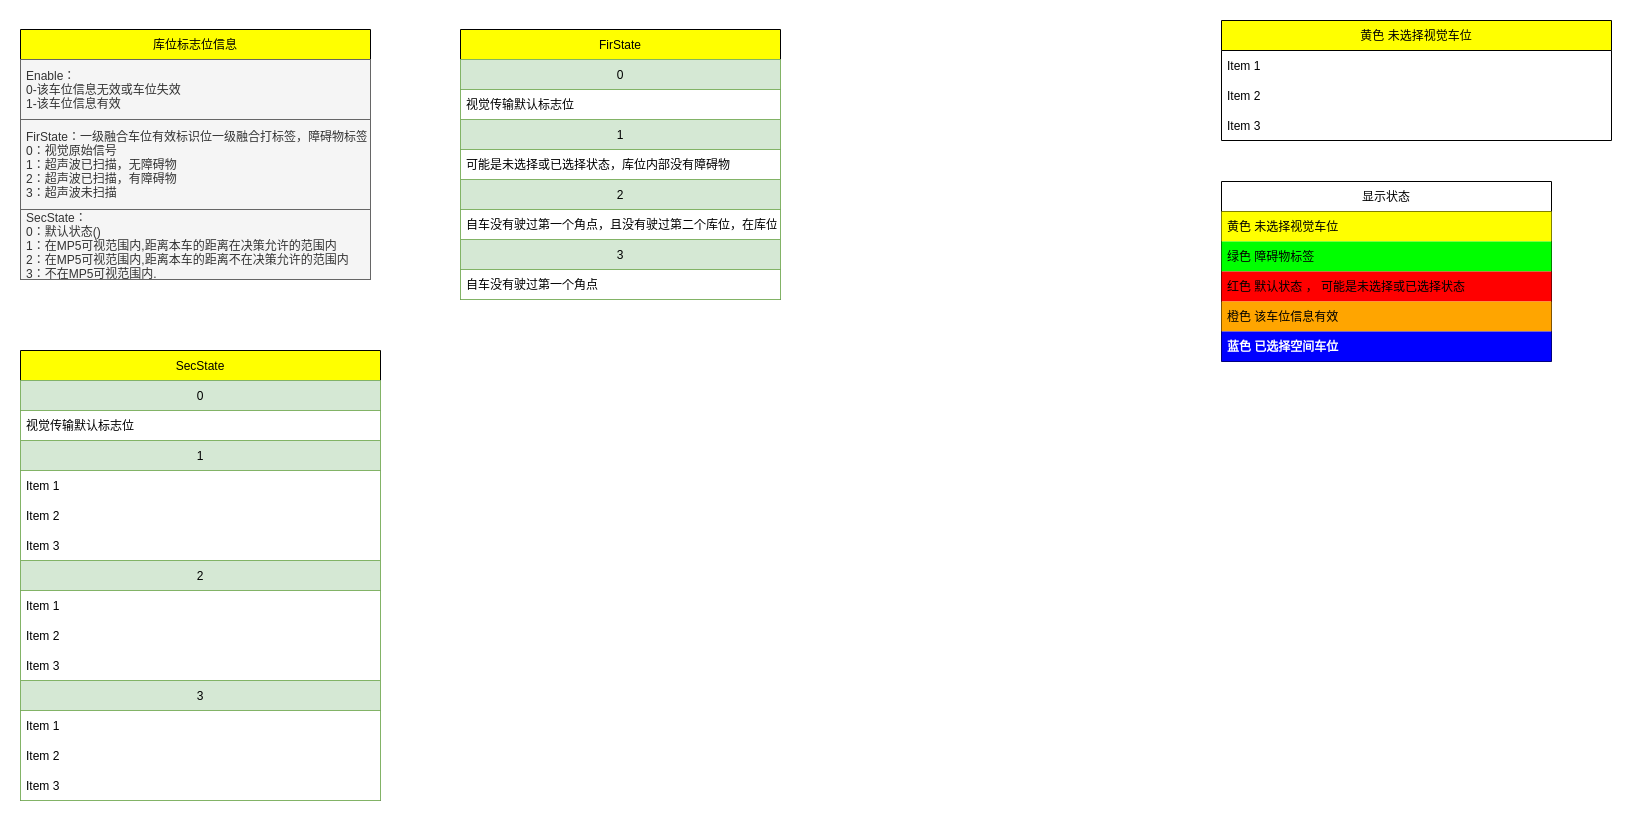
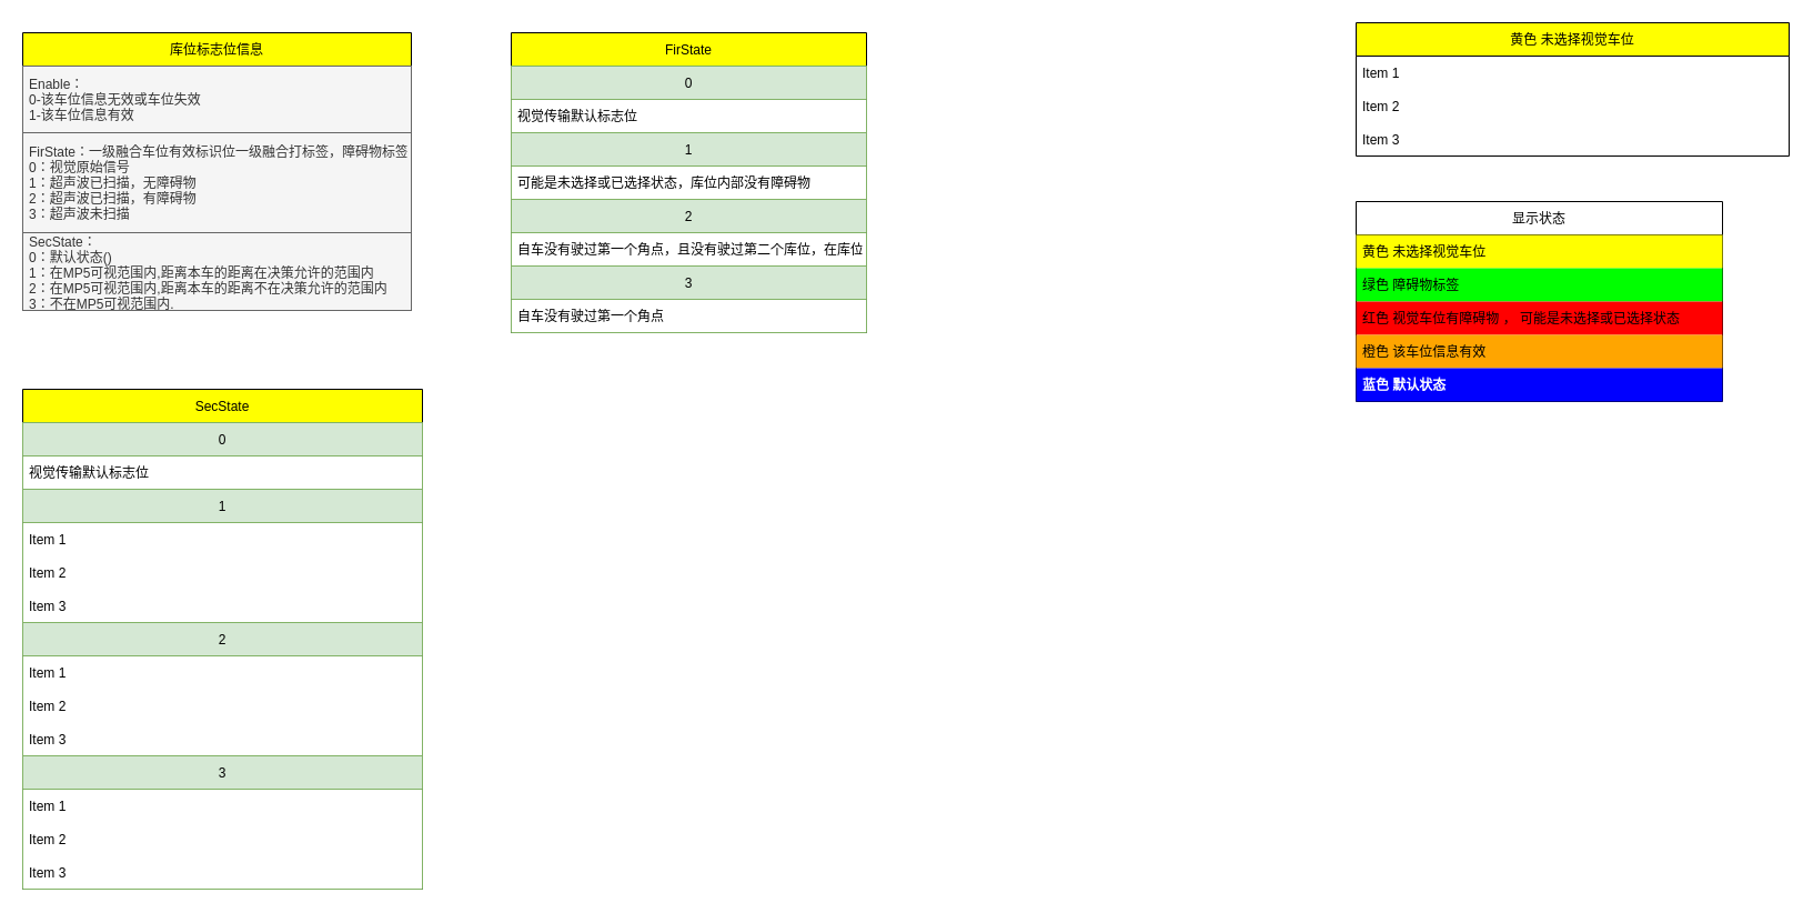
- <mxCell id="5" value="红色  默认状态 ， 可能是未选择或已选择状态" style="text;strokeColor=none;fillColor=#FF0000;align=left;verticalAlign=middle;spacingLeft=4;spacingRight=4;overflow=hidden;points=[[0,0.5],[1,0.5]];portConstraint=eastwest;rotatable=0;" parent="2" vertex="1"><mxGeometry y="90" width="330" height="30" as="geometry" /></mxCell>
+ <mxCell id="5" value="红色  视觉车位有障碍物 ， 可能是未选择或已选择状态" style="text;strokeColor=none;fillColor=#FF0000;align=left;verticalAlign=middle;spacingLeft=4;spacingRight=4;overflow=hidden;points=[[0,0.5],[1,0.5]];portConstraint=eastwest;rotatable=0;" parent="2" vertex="1"><mxGeometry y="90" width="330" height="30" as="geometry" /></mxCell>
- <mxCell id="7" value="蓝色 已选择空间车位" style="text;strokeColor=none;fillColor=#0000FF;align=left;verticalAlign=middle;spacingLeft=4;spacingRight=4;overflow=hidden;points=[[0,0.5],[1,0.5]];portConstraint=eastwest;rotatable=0;fontStyle=1;fontColor=#FFFFFF;" parent="2" vertex="1"><mxGeometry y="150" width="330" height="30" as="geometry" /></mxCell>
+ <mxCell id="7" value="蓝色 默认状态" style="text;strokeColor=none;fillColor=#0000FF;align=left;verticalAlign=middle;spacingLeft=4;spacingRight=4;overflow=hidden;points=[[0,0.5],[1,0.5]];portConstraint=eastwest;rotatable=0;fontStyle=1;fontColor=#FFFFFF;" parent="2" vertex="1"><mxGeometry y="150" width="330" height="30" as="geometry" /></mxCell>
